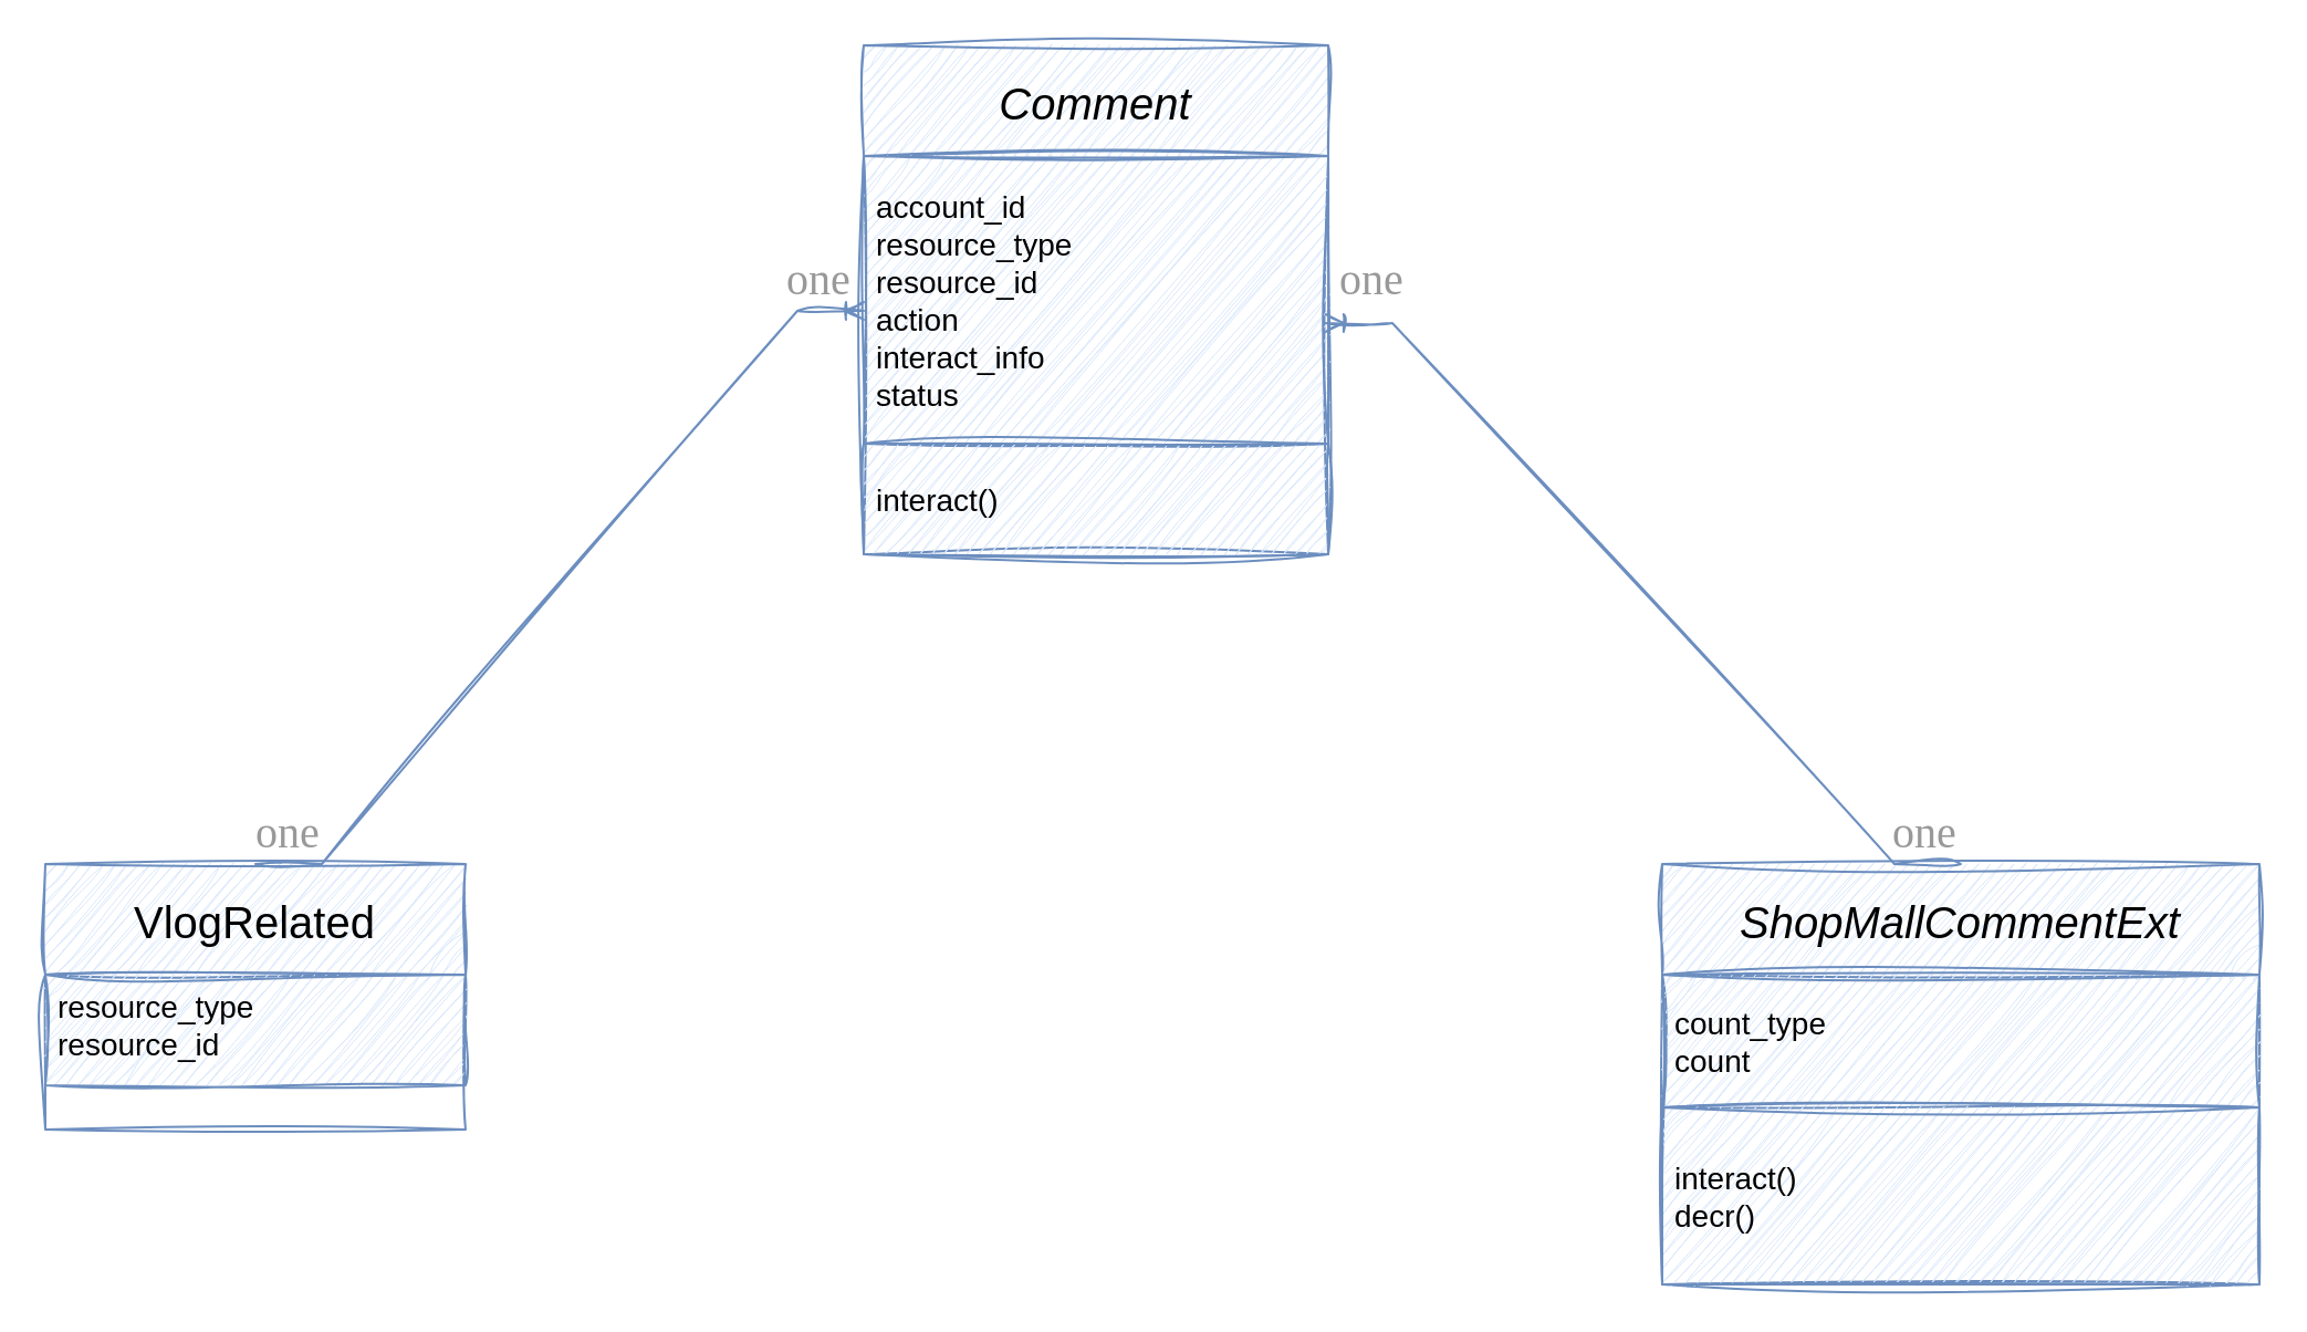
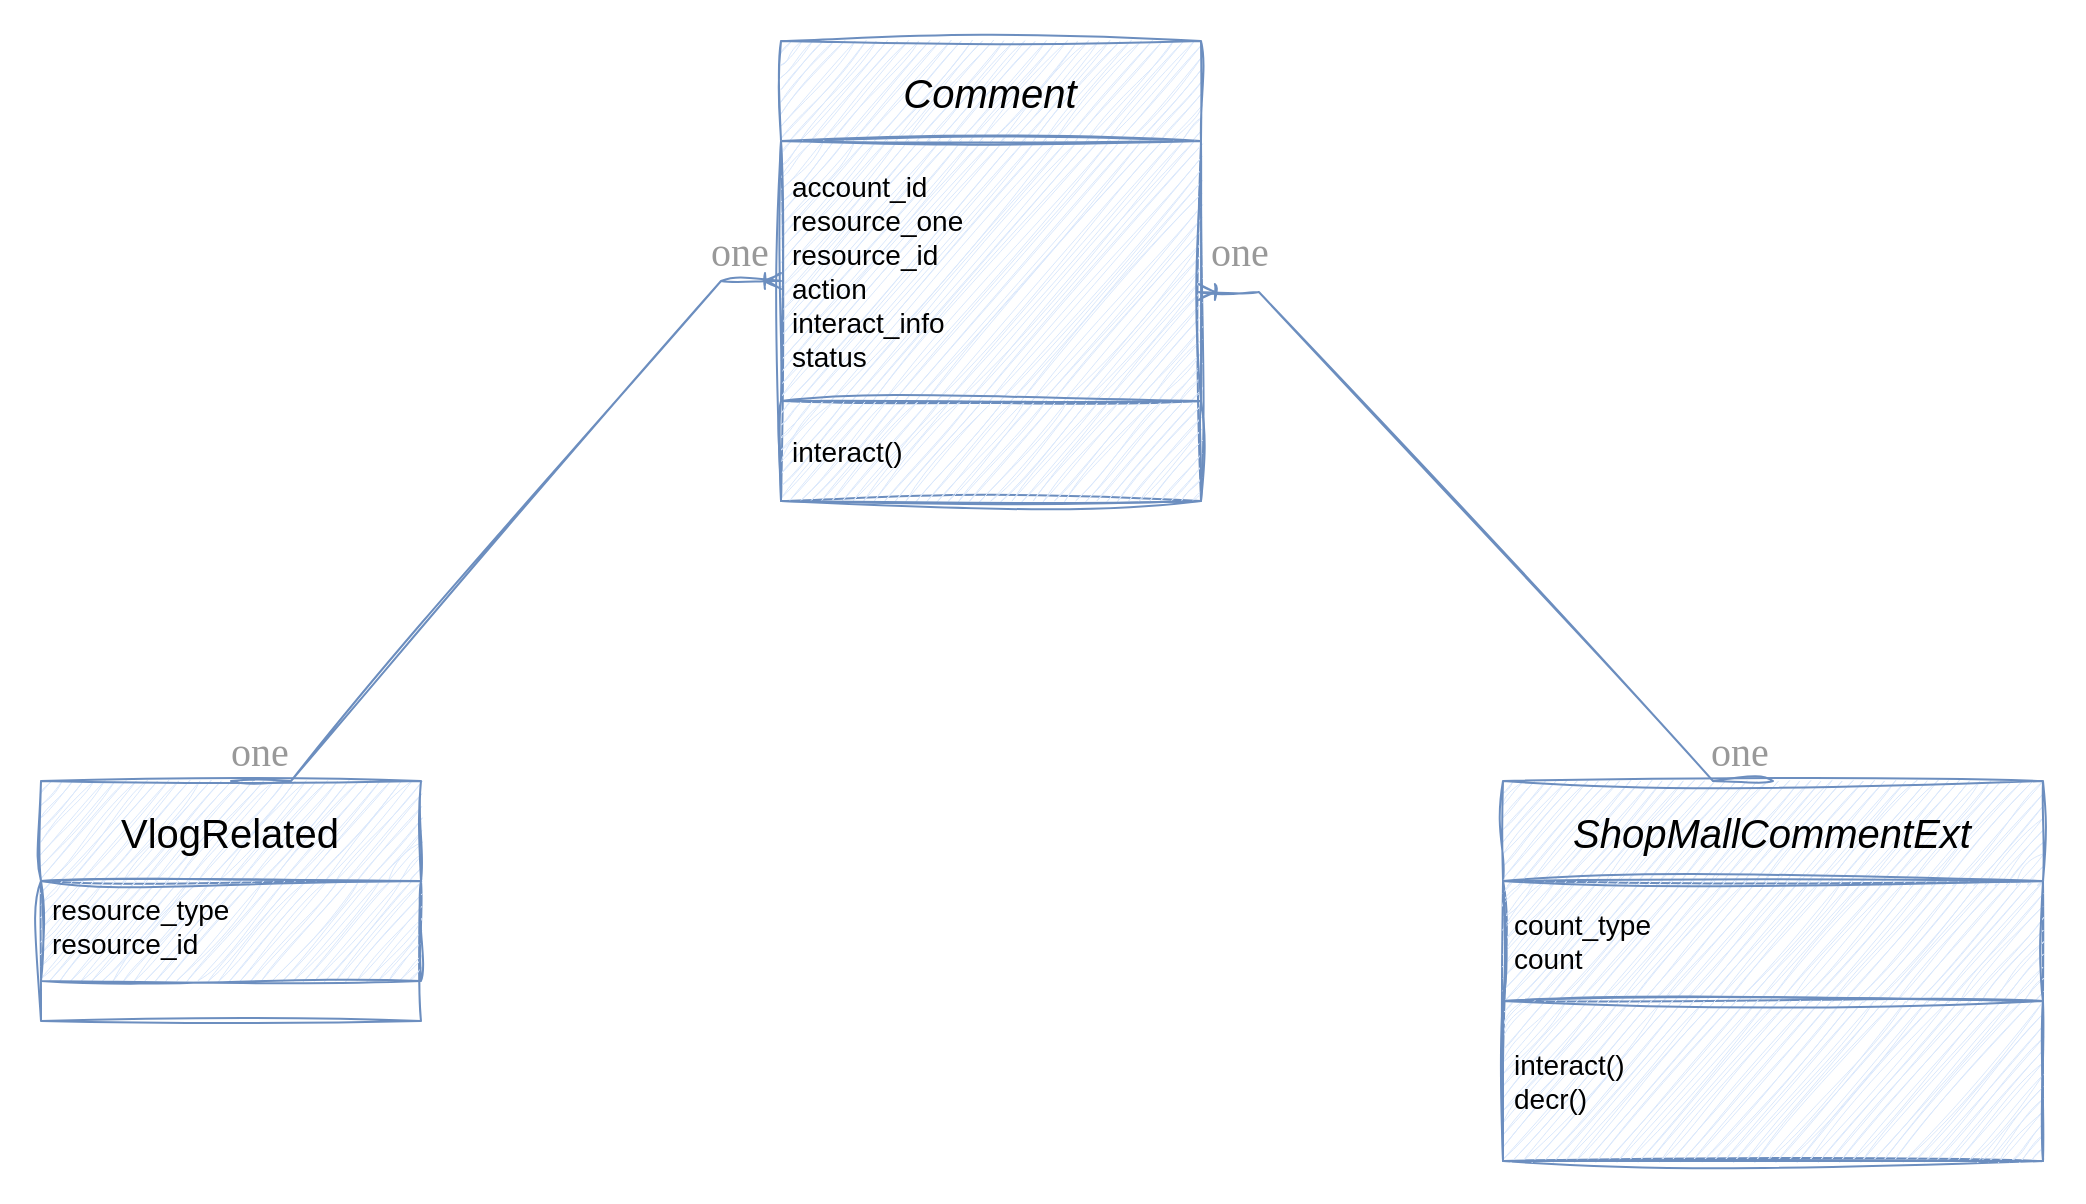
- <mxCell id="8" value="account_id&#10;resource_type&#10;resource_id&#10;action&#10;interact_info&#10;status" style="text;align=left;verticalAlign=middle;spacingLeft=4;spacingRight=4;overflow=hidden;rotatable=0;points=[[0,0.5],[1,0.5]];portConstraint=eastwest;sketch=1;curveFitting=1;jiggle=2;fontSize=14;fillColor=#dae8fc;strokeColor=#6c8ebf;" parent="7" vertex="1"><mxGeometry y="50" width="210" height="130" as="geometry" /></mxCell>
+ <mxCell id="8" value="account_id&#10;resource_one&#10;resource_id&#10;action&#10;interact_info&#10;status" style="text;align=left;verticalAlign=middle;spacingLeft=4;spacingRight=4;overflow=hidden;rotatable=0;points=[[0,0.5],[1,0.5]];portConstraint=eastwest;sketch=1;curveFitting=1;jiggle=2;fontSize=14;fillColor=#dae8fc;strokeColor=#6c8ebf;" parent="7" vertex="1"><mxGeometry y="50" width="210" height="130" as="geometry" /></mxCell>
